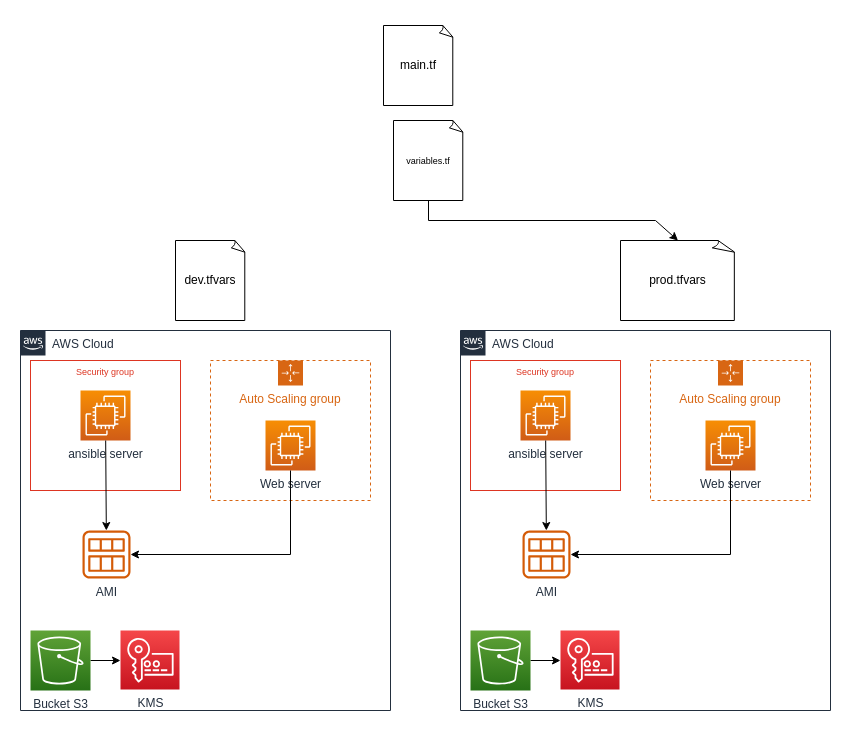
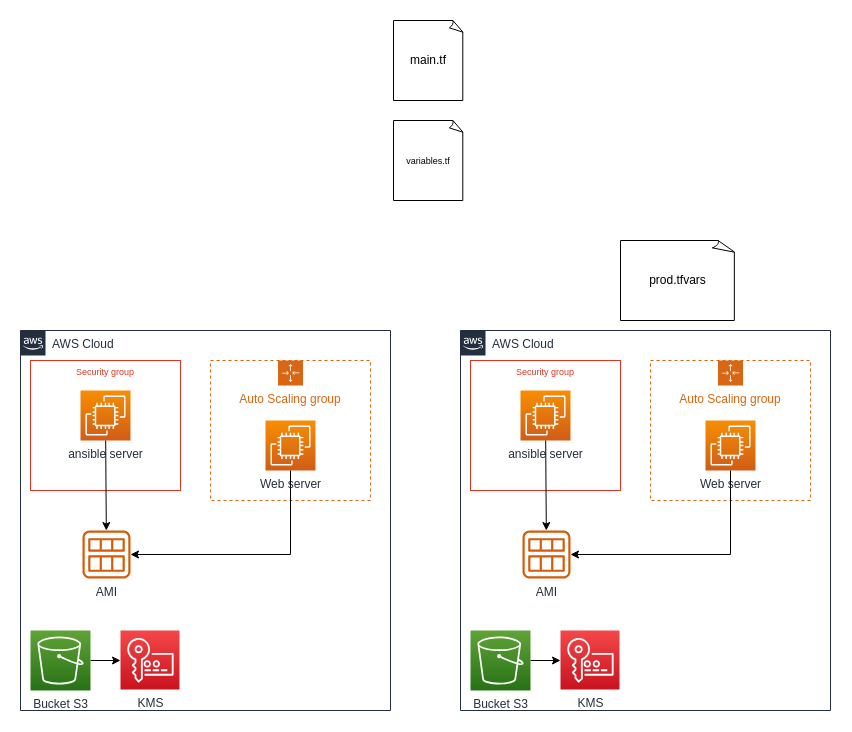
- <mxCell id="2" value="main.tf" style="whiteSpace=wrap;html=1;shape=mxgraph.basic.document" vertex="1" parent="1"><mxGeometry x="383" y="25" width="70" height="80" as="geometry" /></mxCell>
+ <mxCell id="2" value="main.tf" style="whiteSpace=wrap;html=1;shape=mxgraph.basic.document" vertex="1" parent="1"><mxGeometry x="393" y="20" width="70" height="80" as="geometry" /></mxCell>
- <mxCell id="6" value="" style="endArrow=classic;html=1;rounded=0;fontSize=9;exitX=0.5;exitY=1;exitDx=0;exitDy=0;exitPerimeter=0;entryX=0.5;entryY=0;entryDx=0;entryDy=0;entryPerimeter=0;" edge="1" parent="1" source="3" target="5"><mxGeometry width="50" height="50" relative="1" as="geometry"><mxPoint x="574" y="210" as="sourcePoint" /><mxPoint x="624" y="160" as="targetPoint" /><Array as="points"><mxPoint x="428" y="220" /><mxPoint x="655" y="220" /></Array></mxGeometry></mxCell>
- <mxCell id="4" value="dev.tfvars" style="whiteSpace=wrap;html=1;shape=mxgraph.basic.document" vertex="1" parent="1"><mxGeometry x="175" y="240" width="70" height="80" as="geometry" /></mxCell>
